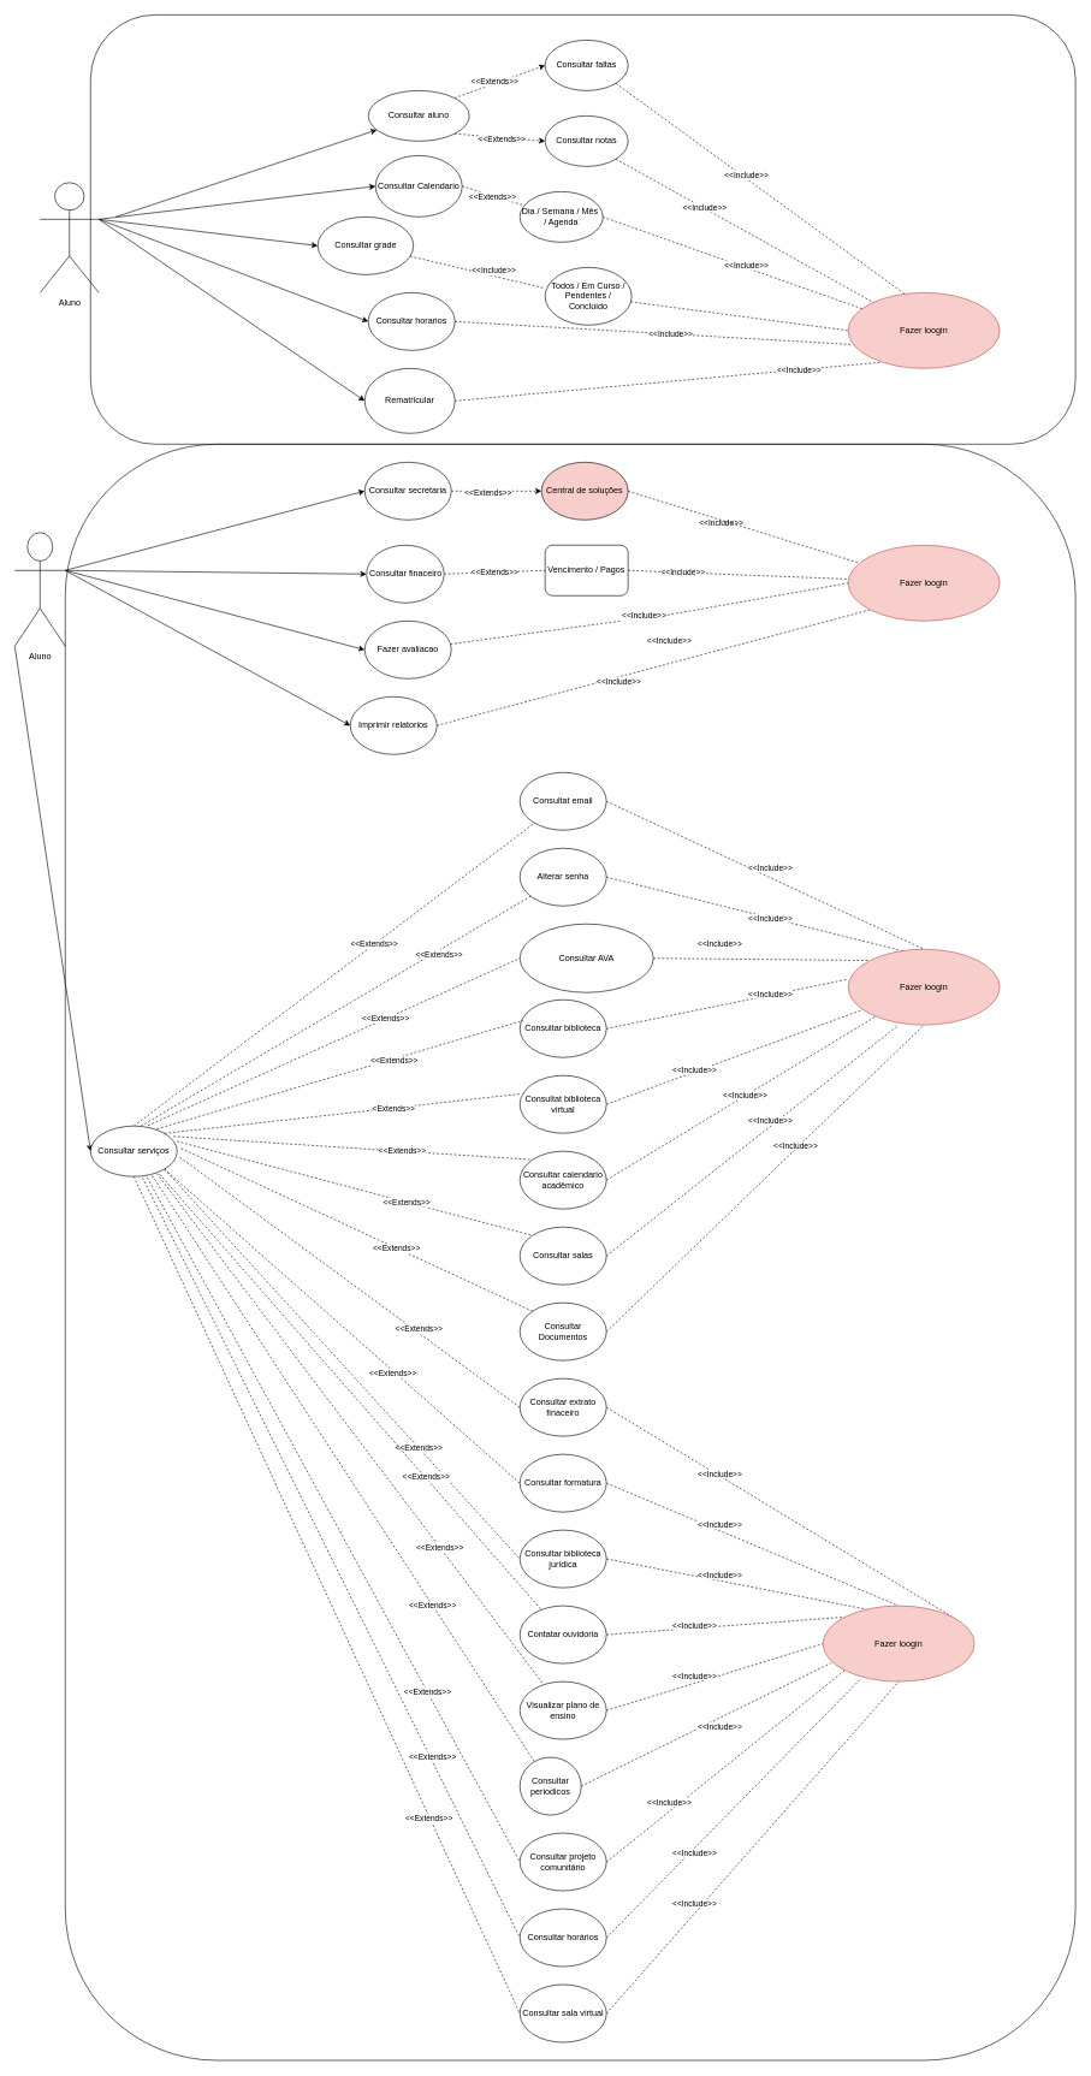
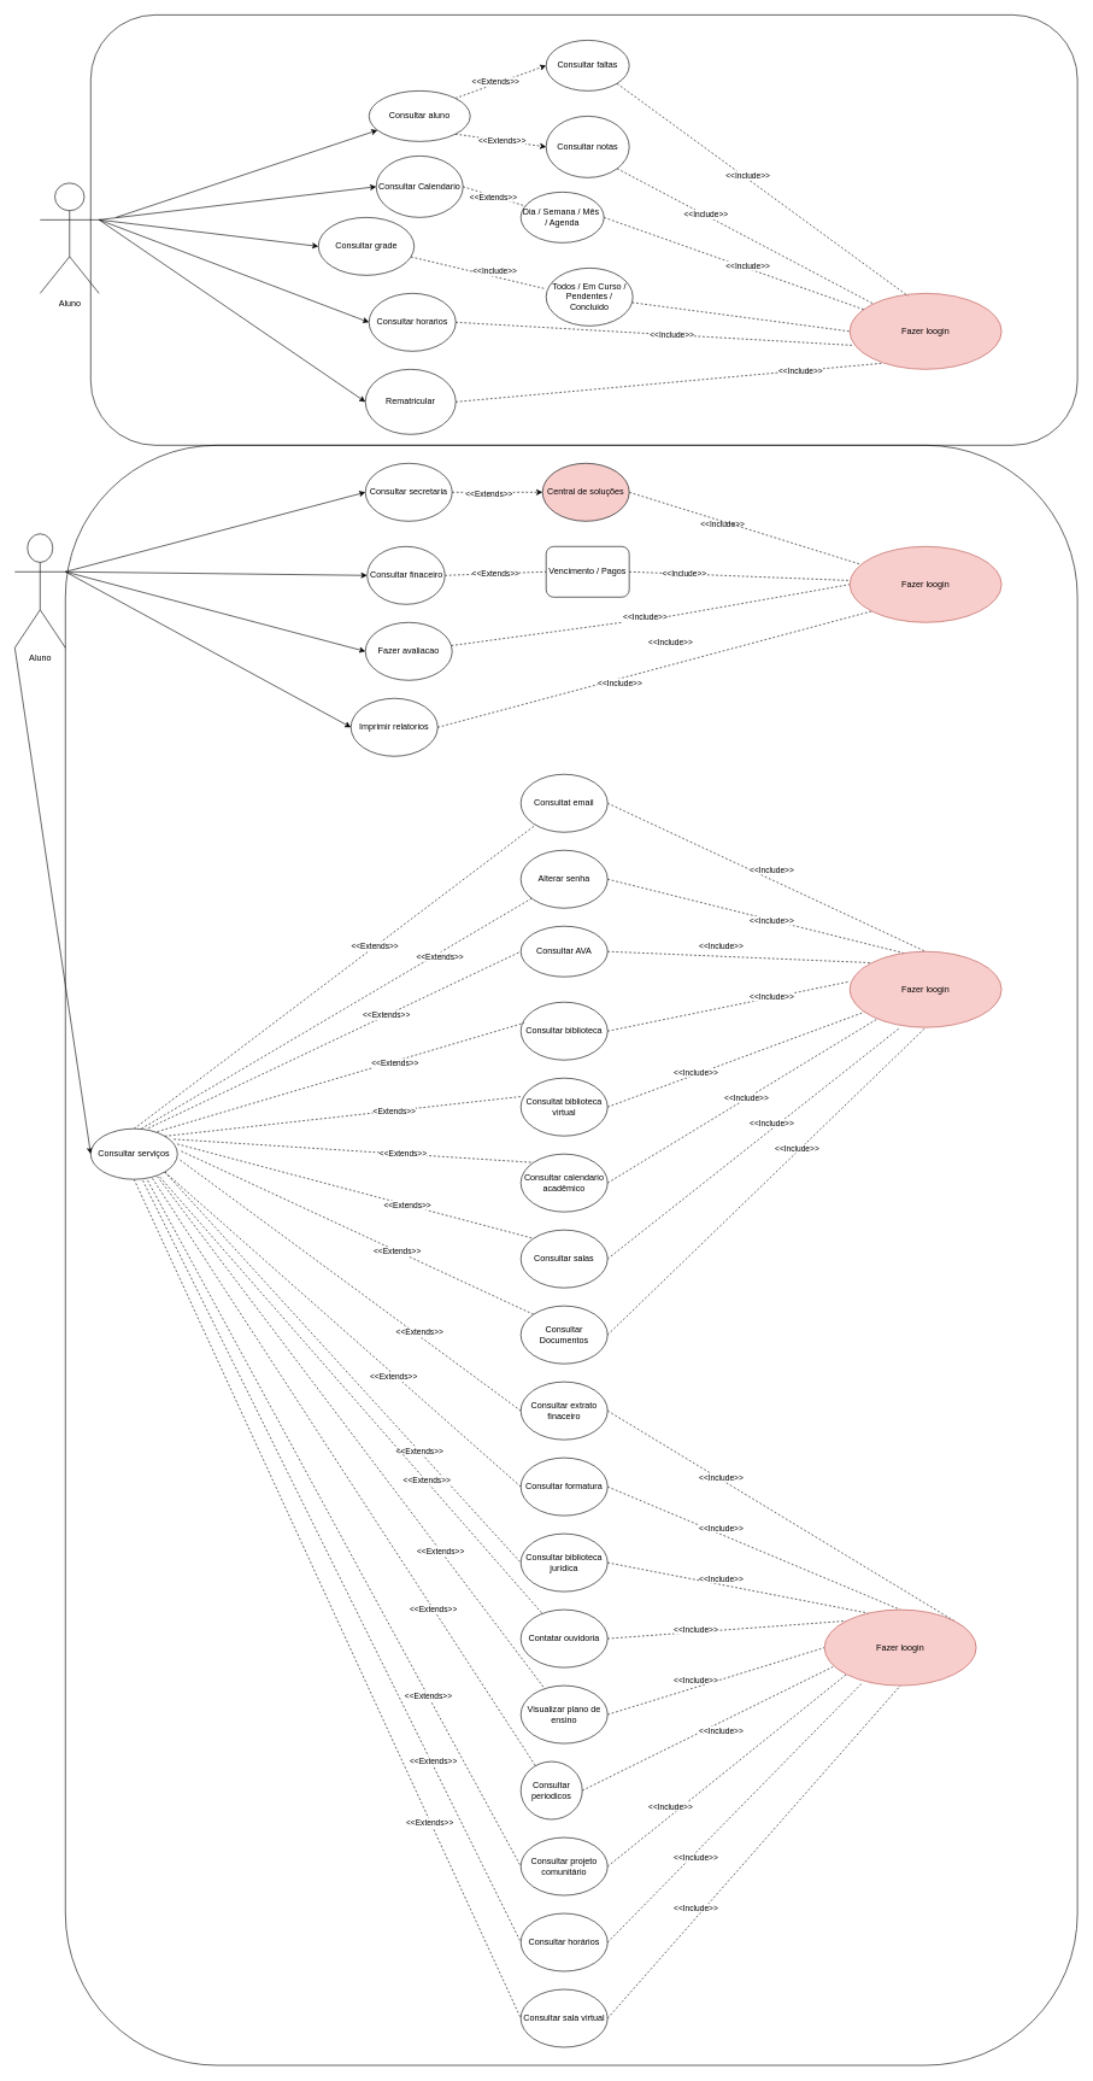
- <mxCell id="39" value="Consultar notas" style="ellipse;whiteSpace=wrap;html=1;shadow=0;rounded=1;" vertex="1" parent="1"><mxGeometry x="755" y="160" width="115" height="70" as="geometry" /></mxCell>
+ <mxCell id="39" value="Consultar notas" style="ellipse;whiteSpace=wrap;html=1;shadow=0;rounded=1;" vertex="1" parent="1"><mxGeometry x="755" y="160" width="115" height="85" as="geometry" /></mxCell>
- <mxCell id="86" value="Consultar AVA" style="ellipse;whiteSpace=wrap;html=1;shadow=0;rounded=1;" vertex="1" parent="1"><mxGeometry x="720" y="1280" width="185" height="95" as="geometry" /></mxCell>
+ <mxCell id="86" value="Consultar AVA" style="ellipse;whiteSpace=wrap;html=1;shadow=0;rounded=1;" vertex="1" parent="1"><mxGeometry x="720" y="1280" width="120" height="70" as="geometry" /></mxCell>
